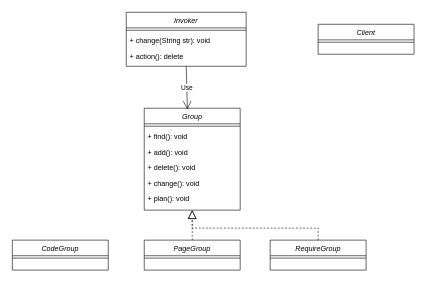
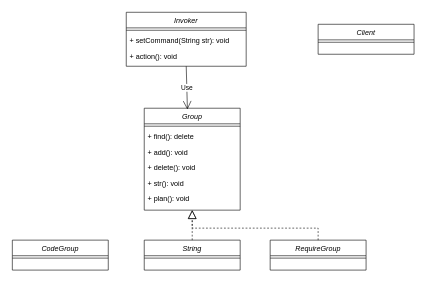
- <mxCell id="21" value="+ change(String str): void" style="text;align=left;verticalAlign=top;spacingLeft=4;spacingRight=4;overflow=hidden;rotatable=0;points=[[0,0.5],[1,0.5]];portConstraint=eastwest;" vertex="1" parent="19"><mxGeometry y="34" width="200" height="26" as="geometry" /></mxCell>
+ <mxCell id="21" value="+ setCommand(String str): void" style="text;align=left;verticalAlign=top;spacingLeft=4;spacingRight=4;overflow=hidden;rotatable=0;points=[[0,0.5],[1,0.5]];portConstraint=eastwest;" vertex="1" parent="19"><mxGeometry y="34" width="200" height="26" as="geometry" /></mxCell>
- <mxCell id="22" value="+ action(): delete" style="text;align=left;verticalAlign=top;spacingLeft=4;spacingRight=4;overflow=hidden;rotatable=0;points=[[0,0.5],[1,0.5]];portConstraint=eastwest;" vertex="1" parent="19"><mxGeometry y="60" width="200" height="26" as="geometry" /></mxCell>
+ <mxCell id="22" value="+ action(): void" style="text;align=left;verticalAlign=top;spacingLeft=4;spacingRight=4;overflow=hidden;rotatable=0;points=[[0,0.5],[1,0.5]];portConstraint=eastwest;" vertex="1" parent="19"><mxGeometry y="60" width="200" height="26" as="geometry" /></mxCell>
- <mxCell id="4" value="+ find(): void" style="text;align=left;verticalAlign=top;spacingLeft=4;spacingRight=4;overflow=hidden;rotatable=0;points=[[0,0.5],[1,0.5]];portConstraint=eastwest;" vertex="1" parent="2"><mxGeometry y="34" width="160" height="26" as="geometry" /></mxCell>
+ <mxCell id="4" value="+ find(): delete" style="text;align=left;verticalAlign=top;spacingLeft=4;spacingRight=4;overflow=hidden;rotatable=0;points=[[0,0.5],[1,0.5]];portConstraint=eastwest;" vertex="1" parent="2"><mxGeometry y="34" width="160" height="26" as="geometry" /></mxCell>
- <mxCell id="7" value="+ change(): void" style="text;align=left;verticalAlign=top;spacingLeft=4;spacingRight=4;overflow=hidden;rotatable=0;points=[[0,0.5],[1,0.5]];portConstraint=eastwest;" vertex="1" parent="2"><mxGeometry y="112" width="160" height="26" as="geometry" /></mxCell>
+ <mxCell id="7" value="+ str(): void" style="text;align=left;verticalAlign=top;spacingLeft=4;spacingRight=4;overflow=hidden;rotatable=0;points=[[0,0.5],[1,0.5]];portConstraint=eastwest;" vertex="1" parent="2"><mxGeometry y="112" width="160" height="26" as="geometry" /></mxCell>
- <mxCell id="11" value="PageGroup" style="swimlane;fontStyle=2;align=center;verticalAlign=top;childLayout=stackLayout;horizontal=1;startSize=26;horizontalStack=0;resizeParent=1;resizeLast=0;collapsible=1;marginBottom=0;rounded=0;shadow=0;strokeWidth=1;" vertex="1" parent="1"><mxGeometry x="240" y="400" width="160" height="50" as="geometry"><mxRectangle x="230" y="140" width="160" height="26" as="alternateBounds" /></mxGeometry></mxCell>
+ <mxCell id="11" value="String" style="swimlane;fontStyle=2;align=center;verticalAlign=top;childLayout=stackLayout;horizontal=1;startSize=26;horizontalStack=0;resizeParent=1;resizeLast=0;collapsible=1;marginBottom=0;rounded=0;shadow=0;strokeWidth=1;" vertex="1" parent="1"><mxGeometry x="240" y="400" width="160" height="50" as="geometry"><mxRectangle x="230" y="140" width="160" height="26" as="alternateBounds" /></mxGeometry></mxCell>
